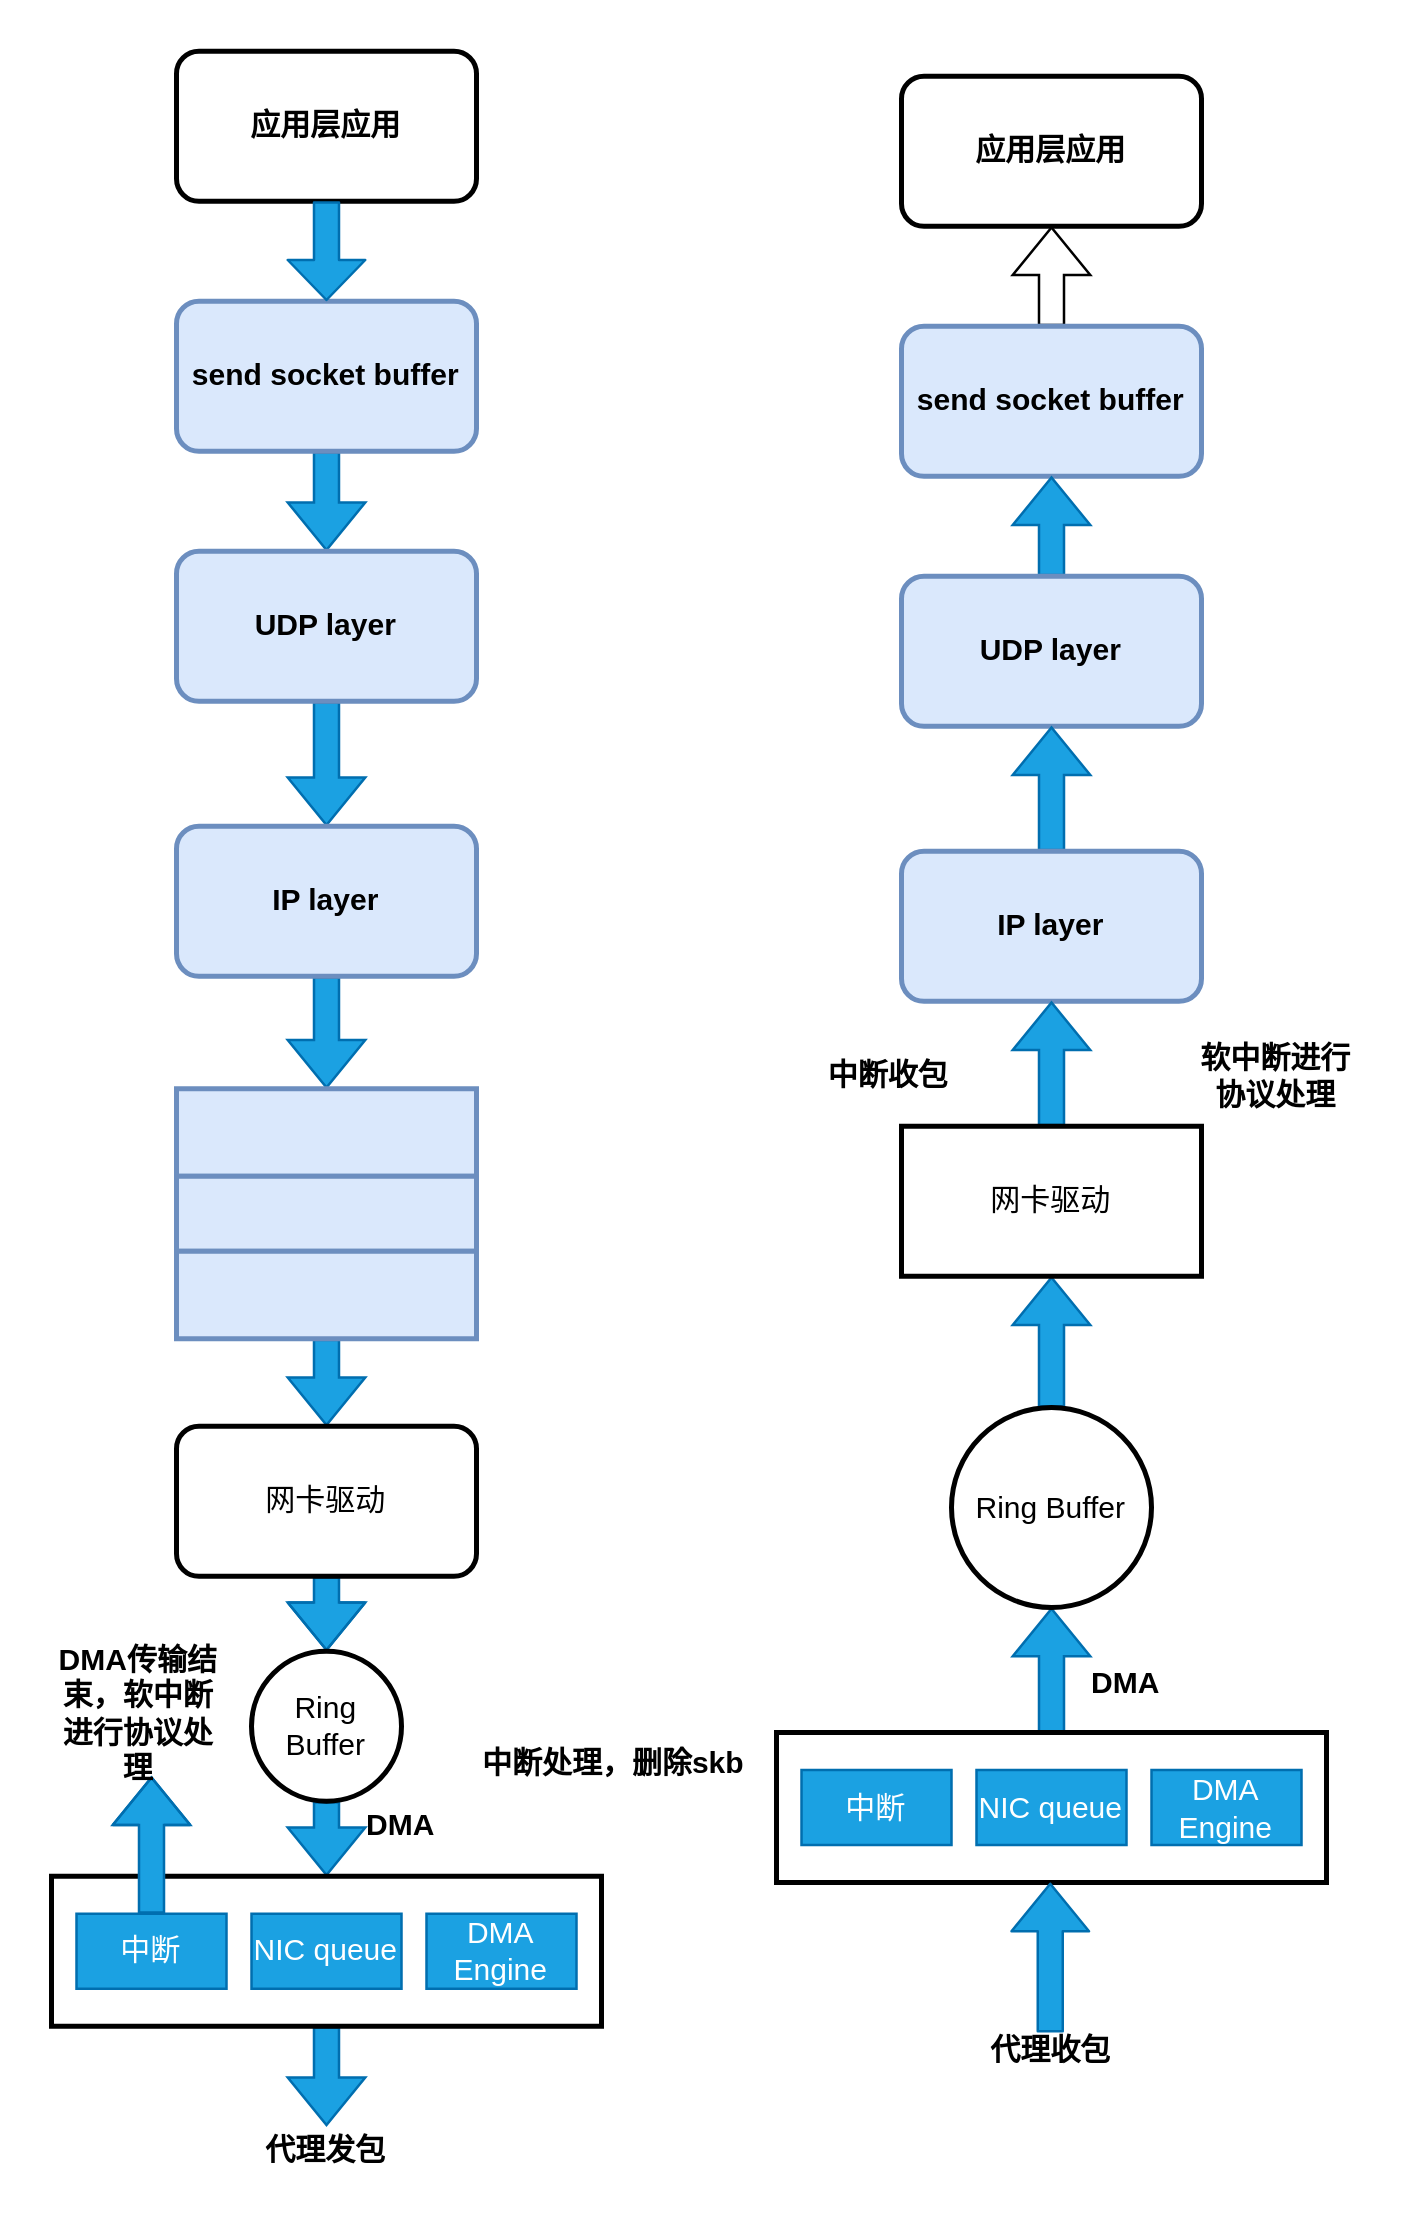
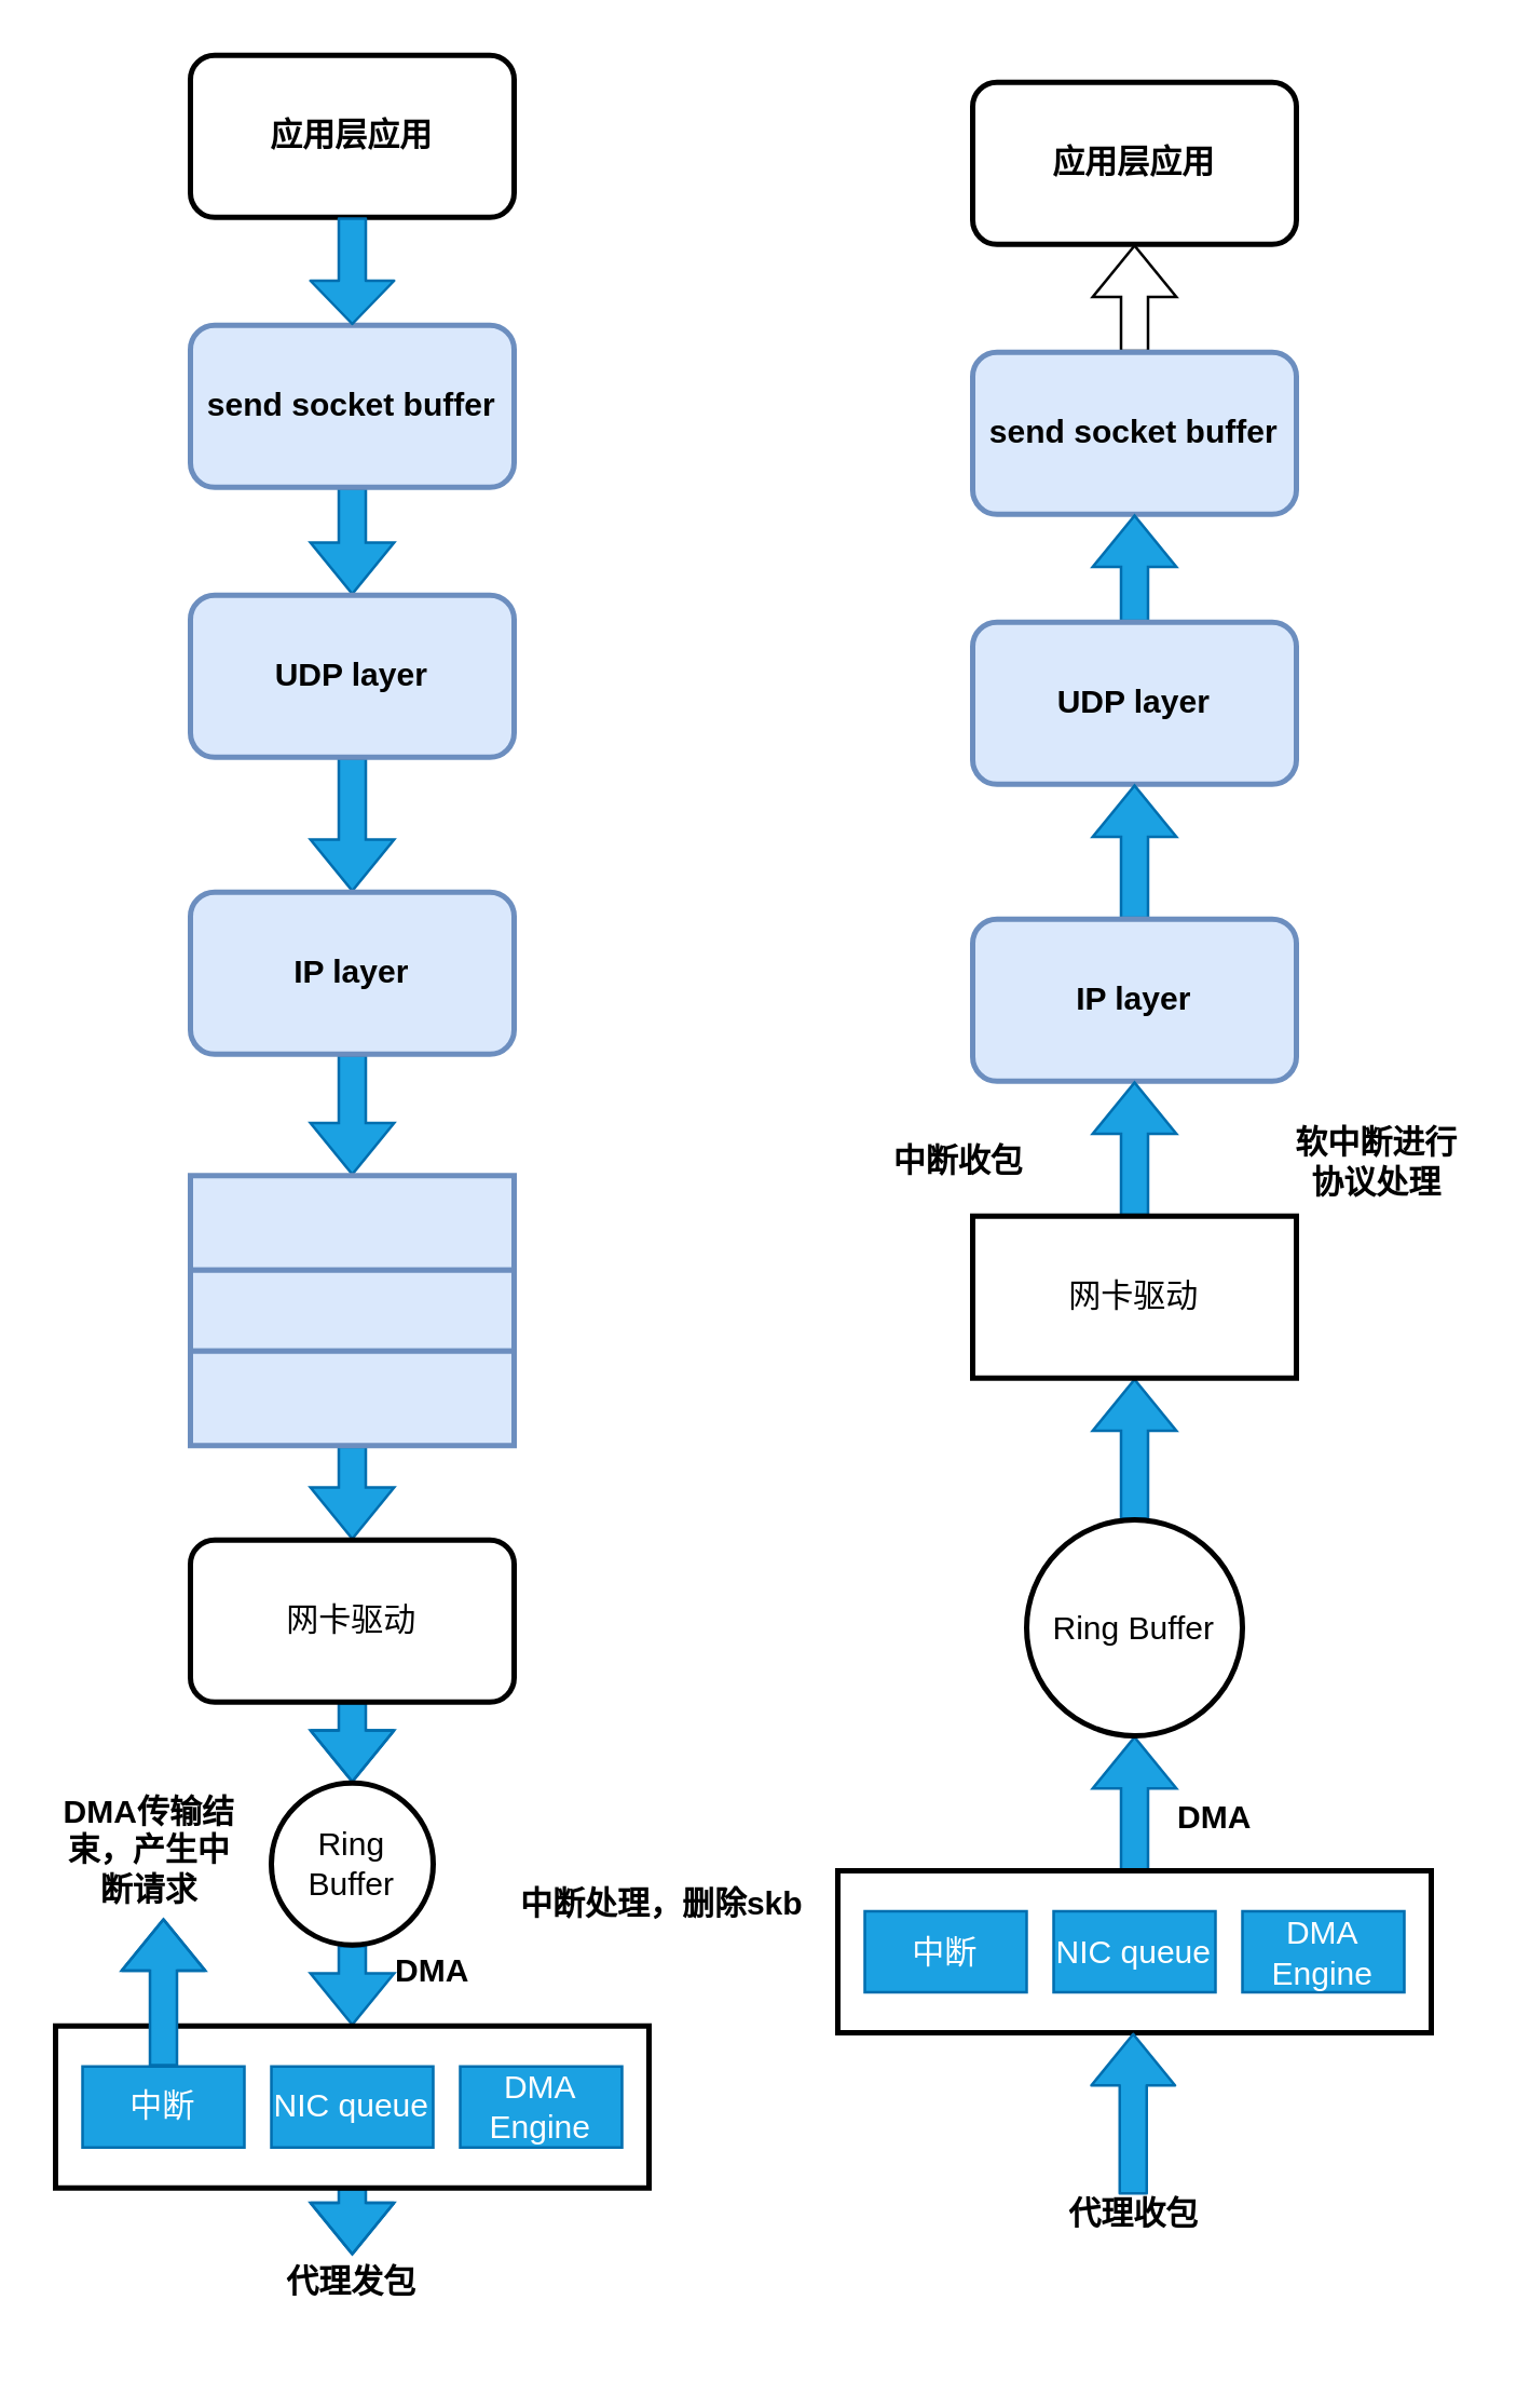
- <mxCell id="39" value="&lt;b&gt;DMA传输结束，软中断进行协议处理&lt;/b&gt;" style="text;html=1;strokeColor=none;fillColor=none;align=center;verticalAlign=middle;whiteSpace=wrap;rounded=0;" vertex="1" parent="1"><mxGeometry x="20" y="660" width="70" height="50" as="geometry" /></mxCell>
+ <mxCell id="39" value="&lt;b&gt;DMA传输结束，产生中断请求&lt;/b&gt;" style="text;html=1;strokeColor=none;fillColor=none;align=center;verticalAlign=middle;whiteSpace=wrap;rounded=0;" vertex="1" parent="1"><mxGeometry x="20" y="660" width="70" height="50" as="geometry" /></mxCell>
- <mxCell id="46" value="&lt;b&gt;代理发包&lt;/b&gt;" style="text;html=1;strokeColor=none;fillColor=none;align=center;verticalAlign=middle;whiteSpace=wrap;rounded=0;" vertex="1" parent="1"><mxGeometry x="100" y="850" width="60" height="20" as="geometry" /></mxCell>
+ <mxCell id="46" value="&lt;b&gt;代理发包&lt;/b&gt;" style="text;html=1;strokeColor=none;fillColor=none;align=center;verticalAlign=middle;whiteSpace=wrap;rounded=0;" vertex="1" parent="1"><mxGeometry x="100" y="835" width="60" height="20" as="geometry" /></mxCell>
